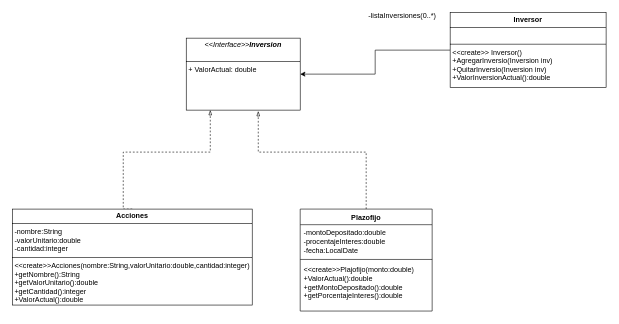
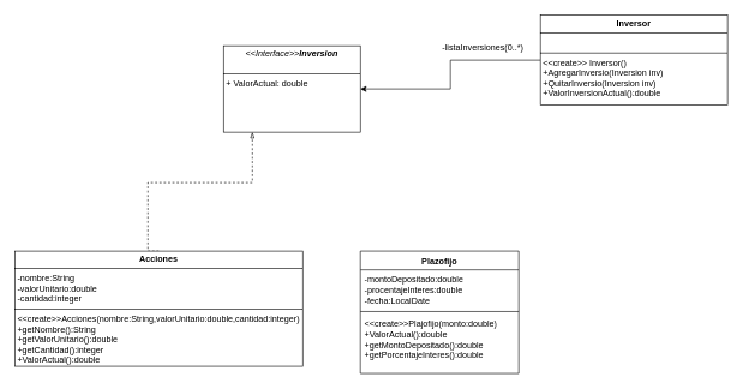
- <mxCell id="12" value="-listaInversiones(0..*)" style="text;html=1;align=center;verticalAlign=middle;resizable=0;points=[];autosize=1;strokeColor=none;fillColor=none;" parent="1" vertex="1"><mxGeometry x="600" y="11" width="140" height="30" as="geometry" /></mxCell>
+ <mxCell id="12" value="-listaInversiones(0..*)" style="text;html=1;align=center;verticalAlign=middle;resizable=0;points=[];autosize=1;strokeColor=none;fillColor=none;" parent="1" vertex="1"><mxGeometry x="600" y="51" width="140" height="30" as="geometry" /></mxCell>
- <mxCell id="5" style="edgeStyle=orthogonalEdgeStyle;rounded=0;orthogonalLoop=1;jettySize=auto;html=1;dashed=1;endArrow=blockThin;endFill=0;entryX=0.632;entryY=1.014;entryDx=0;entryDy=0;entryPerimeter=0;" parent="1" source="6" target="2" edge="1"><mxGeometry relative="1" as="geometry"><mxPoint x="431" y="163" as="targetPoint" /><Array as="points"><mxPoint x="610" y="253" /><mxPoint x="430" y="253" /></Array></mxGeometry></mxCell>
